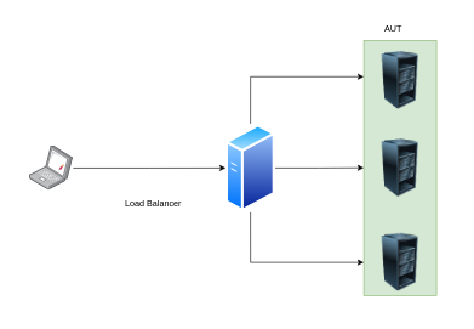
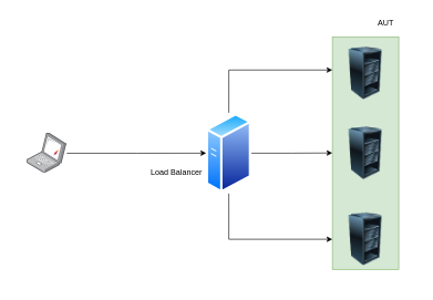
- <mxCell id="13" value="AUT" style="text;html=1;resizable=0;autosize=1;align=center;verticalAlign=middle;points=[];fillColor=none;strokeColor=none;rounded=0;" vertex="1" parent="1"><mxGeometry x="520" y="30" width="40" height="20" as="geometry" /></mxCell>
+ <mxCell id="13" value="AUT" style="text;html=1;resizable=0;autosize=1;align=center;verticalAlign=middle;points=[];fillColor=none;strokeColor=none;rounded=0;" vertex="1" parent="1"><mxGeometry x="560" y="25" width="40" height="20" as="geometry" /></mxCell>
- <mxCell id="12" value="Load Balancer" style="text;html=1;resizable=0;autosize=1;align=center;verticalAlign=middle;points=[];fillColor=none;strokeColor=none;rounded=0;" vertex="1" parent="1"><mxGeometry x="165" y="270.29" width="90" height="20" as="geometry" /></mxCell>
+ <mxCell id="12" value="Load Balancer" style="text;html=1;resizable=0;autosize=1;align=center;verticalAlign=middle;points=[];fillColor=none;strokeColor=none;rounded=0;" vertex="1" parent="1"><mxGeometry x="220" y="250.29" width="90" height="20" as="geometry" /></mxCell>
